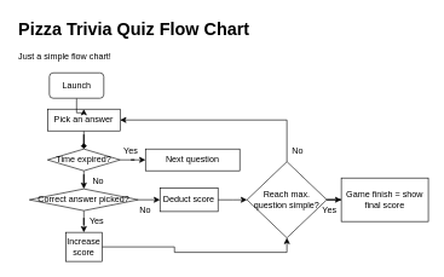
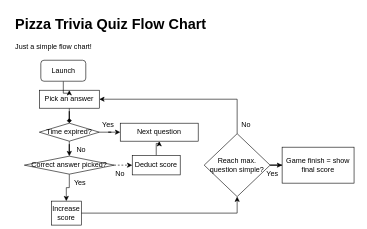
- <mxCell id="8" value="" style="edgeStyle=orthogonalEdgeStyle;rounded=0;orthogonalLoop=1;jettySize=auto;html=1;" edge="1" parent="1" source="9" target="17"><mxGeometry relative="1" as="geometry" /></mxCell>
+ <mxCell id="8" value="" style="edgeStyle=orthogonalEdgeStyle;rounded=0;orthogonalLoop=1;jettySize=auto;html=1;dashed=1;" edge="1" parent="1" source="9" target="17"><mxGeometry relative="1" as="geometry" /></mxCell>
- <mxCell id="16" style="edgeStyle=orthogonalEdgeStyle;rounded=0;orthogonalLoop=1;jettySize=auto;html=1;" edge="1" parent="1" source="17" target="20"><mxGeometry relative="1" as="geometry" /></mxCell>
+ <mxCell id="16" style="edgeStyle=orthogonalEdgeStyle;rounded=0;orthogonalLoop=1;jettySize=auto;html=1;" edge="1" parent="1" source="17" target="22"><mxGeometry relative="1" as="geometry" /></mxCell>
- <mxCell id="15" value="Increase score" style="whiteSpace=wrap;html=1;rounded=0;" vertex="1" parent="1"><mxGeometry x="90" y="320" width="50" height="40" as="geometry" /></mxCell>
+ <mxCell id="15" value="Increase score" style="whiteSpace=wrap;html=1;rounded=0;" vertex="1" parent="1"><mxGeometry x="85" y="335" width="50" height="40" as="geometry" /></mxCell>
